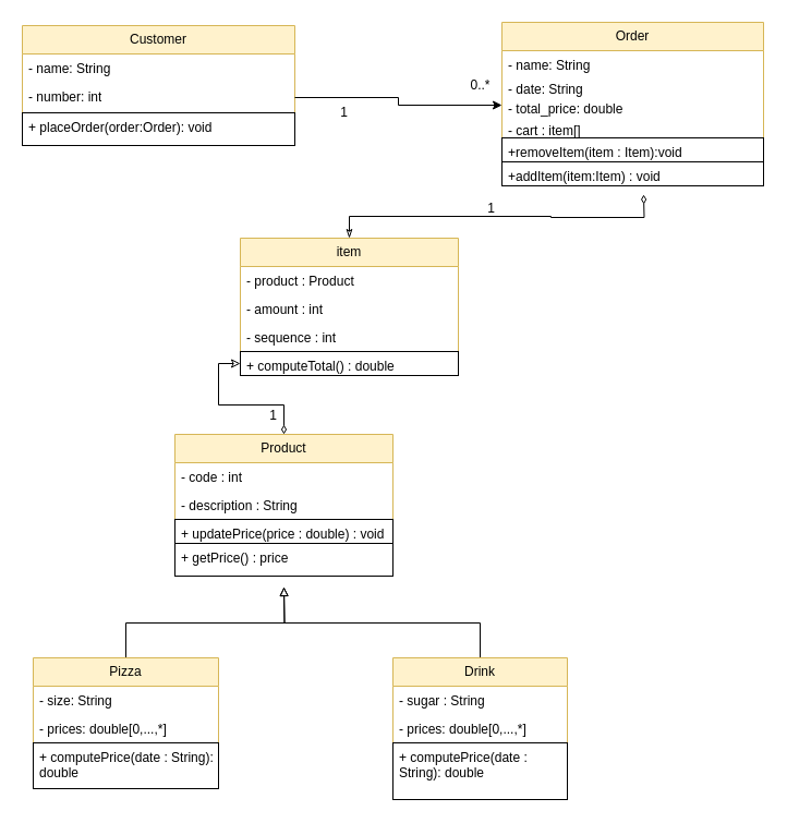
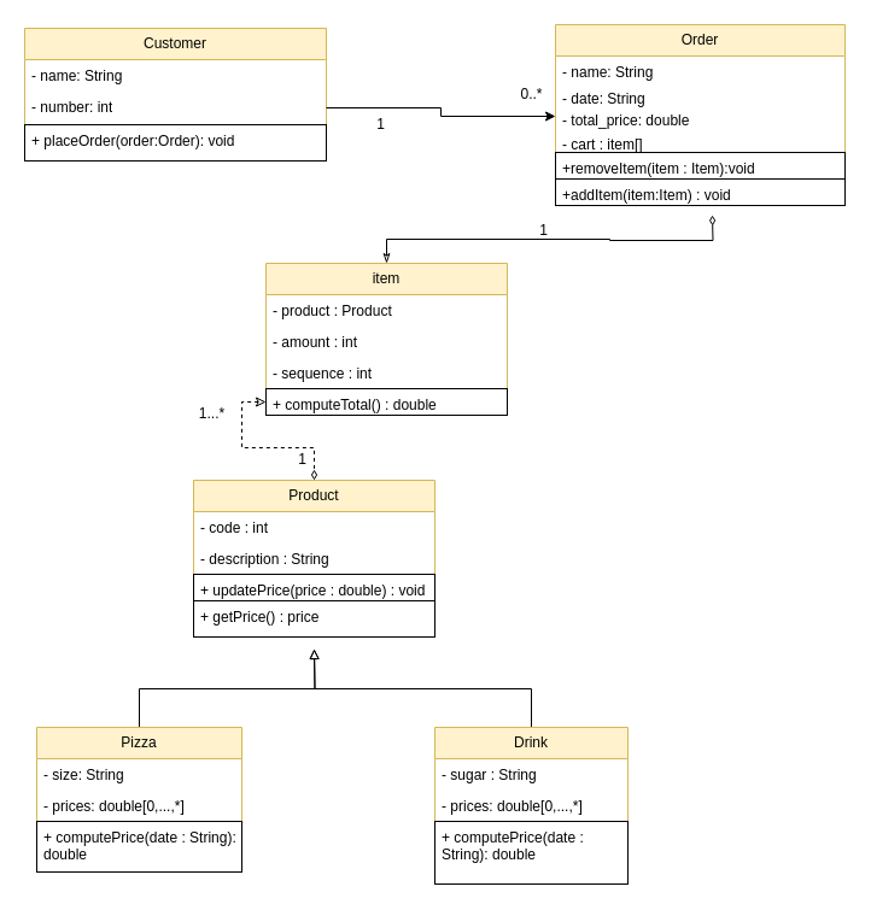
+ <mxCell id="39" value="1...*" style="text;html=1;align=center;verticalAlign=middle;resizable=0;points=[];autosize=1;strokeColor=none;fillColor=none;" vertex="1" parent="1"><mxGeometry x="155" y="328" width="40" height="30" as="geometry" /></mxCell>
- <mxCell id="36" style="edgeStyle=orthogonalEdgeStyle;rounded=0;orthogonalLoop=1;jettySize=auto;html=1;exitX=0;exitY=0.5;exitDx=0;exitDy=0;entryX=0.5;entryY=0;entryDx=0;entryDy=0;startArrow=classic;startFill=0;endArrow=diamondThin;endFill=0;" edge="1" parent="1" source="37" target="11"><mxGeometry relative="1" as="geometry" /></mxCell>
+ <mxCell id="36" style="edgeStyle=orthogonalEdgeStyle;rounded=0;orthogonalLoop=1;jettySize=auto;html=1;exitX=0;exitY=0.5;exitDx=0;exitDy=0;entryX=0.5;entryY=0;entryDx=0;entryDy=0;startArrow=classic;startFill=0;endArrow=diamondThin;endFill=0;dashed=1;" edge="1" parent="1" source="37" target="11"><mxGeometry relative="1" as="geometry" /></mxCell>
